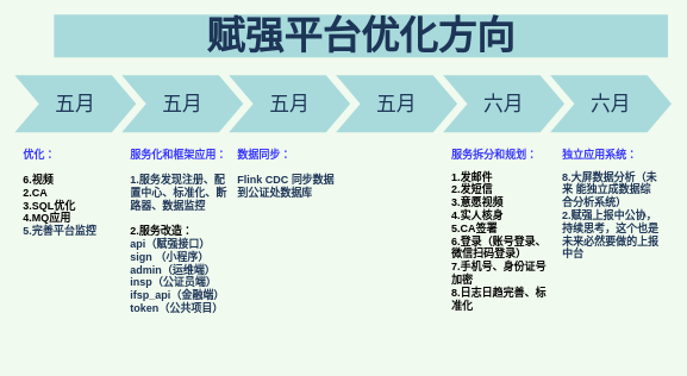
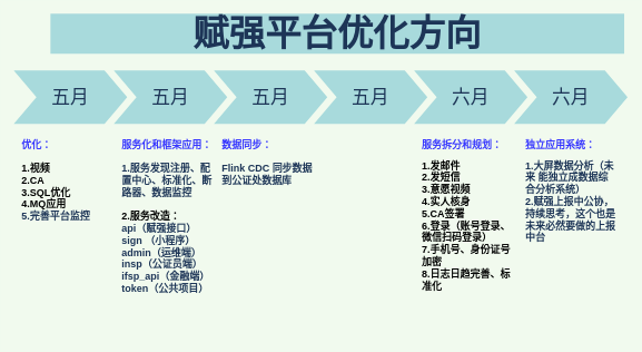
- <mxCell id="13" value="&lt;span style=&quot;font-size: 15px&quot;&gt;&lt;b&gt;&lt;font color=&quot;#3333ff&quot;&gt;独立应用系统：&lt;/font&gt;&lt;/b&gt;&lt;/span&gt;&lt;br&gt;&lt;br&gt;&lt;div&gt;&lt;span style=&quot;font-size: 15px&quot;&gt;&lt;b&gt;8.大屏数据分析（未来 能独立成数据综合分析系统）&lt;/b&gt;&lt;/span&gt;&lt;/div&gt;&lt;div&gt;&lt;span style=&quot;font-size: 15px&quot;&gt;&lt;b&gt;2.赋强上报中公协，持续思考，这个也是未来必然要做的上报中台&lt;/b&gt;&lt;/span&gt;&lt;/div&gt;" style="text;spacingTop=-5;fillColor=#ffffff;whiteSpace=wrap;html=1;align=left;fontSize=12;fontFamily=Helvetica;fillColor=none;strokeColor=none;fontColor=#1D3557;" parent="1" vertex="1"><mxGeometry x="785" y="205" width="140" height="220" as="geometry" /></mxCell>
+ <mxCell id="13" value="&lt;span style=&quot;font-size: 15px&quot;&gt;&lt;b&gt;&lt;font color=&quot;#3333ff&quot;&gt;独立应用系统：&lt;/font&gt;&lt;/b&gt;&lt;/span&gt;&lt;br&gt;&lt;br&gt;&lt;div&gt;&lt;span style=&quot;font-size: 15px&quot;&gt;&lt;b&gt;1.大屏数据分析（未来 能独立成数据综合分析系统）&lt;/b&gt;&lt;/span&gt;&lt;/div&gt;&lt;div&gt;&lt;span style=&quot;font-size: 15px&quot;&gt;&lt;b&gt;2.赋强上报中公协，持续思考，这个也是未来必然要做的上报中台&lt;/b&gt;&lt;/span&gt;&lt;/div&gt;" style="text;spacingTop=-5;fillColor=#ffffff;whiteSpace=wrap;html=1;align=left;fontSize=12;fontFamily=Helvetica;fillColor=none;strokeColor=none;fontColor=#1D3557;" parent="1" vertex="1"><mxGeometry x="785" y="205" width="140" height="220" as="geometry" /></mxCell>
- <mxCell id="9" value="&lt;div style=&quot;font-size: 15px&quot;&gt;&lt;font color=&quot;#3333ff&quot;&gt;优化：&lt;/font&gt;&lt;br&gt;&lt;br&gt;&lt;/div&gt;&lt;div style=&quot;font-size: 15px&quot;&gt;6.视频&lt;/div&gt;&lt;div style=&quot;font-size: 15px&quot;&gt;2.CA&lt;/div&gt;&lt;div style=&quot;font-size: 15px&quot;&gt;3.SQL优化&lt;/div&gt;&lt;div style=&quot;font-size: 15px&quot;&gt;4.MQ应用&lt;/div&gt;&lt;div style=&quot;font-size: 15px&quot;&gt;&lt;b style=&quot;color: rgb(29 , 53 , 87)&quot;&gt;5.完善平台监控&lt;/b&gt;&lt;br&gt;&lt;/div&gt;" style="text;spacingTop=-5;fillColor=default;whiteSpace=wrap;html=1;align=left;fontSize=15;fontFamily=Helvetica;fillColor=none;strokeColor=none;verticalAlign=top;horizontal=1;labelPosition=center;verticalLabelPosition=middle;fontStyle=1;labelBorderColor=none;" parent="1" vertex="1"><mxGeometry x="30" y="205" width="140" height="230" as="geometry" /></mxCell>
+ <mxCell id="9" value="&lt;div style=&quot;font-size: 15px&quot;&gt;&lt;font color=&quot;#3333ff&quot;&gt;优化：&lt;/font&gt;&lt;br&gt;&lt;br&gt;&lt;/div&gt;&lt;div style=&quot;font-size: 15px&quot;&gt;1.视频&lt;/div&gt;&lt;div style=&quot;font-size: 15px&quot;&gt;2.CA&lt;/div&gt;&lt;div style=&quot;font-size: 15px&quot;&gt;3.SQL优化&lt;/div&gt;&lt;div style=&quot;font-size: 15px&quot;&gt;4.MQ应用&lt;/div&gt;&lt;div style=&quot;font-size: 15px&quot;&gt;&lt;b style=&quot;color: rgb(29 , 53 , 87)&quot;&gt;5.完善平台监控&lt;/b&gt;&lt;br&gt;&lt;/div&gt;" style="text;spacingTop=-5;fillColor=default;whiteSpace=wrap;html=1;align=left;fontSize=15;fontFamily=Helvetica;fillColor=none;strokeColor=none;verticalAlign=top;horizontal=1;labelPosition=center;verticalLabelPosition=middle;fontStyle=1;labelBorderColor=none;" parent="1" vertex="1"><mxGeometry x="30" y="205" width="140" height="230" as="geometry" /></mxCell>
